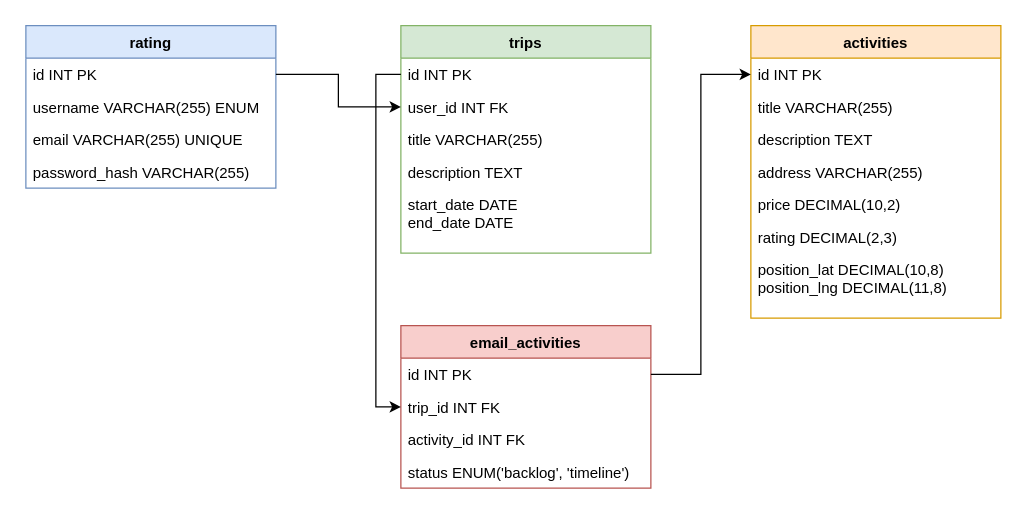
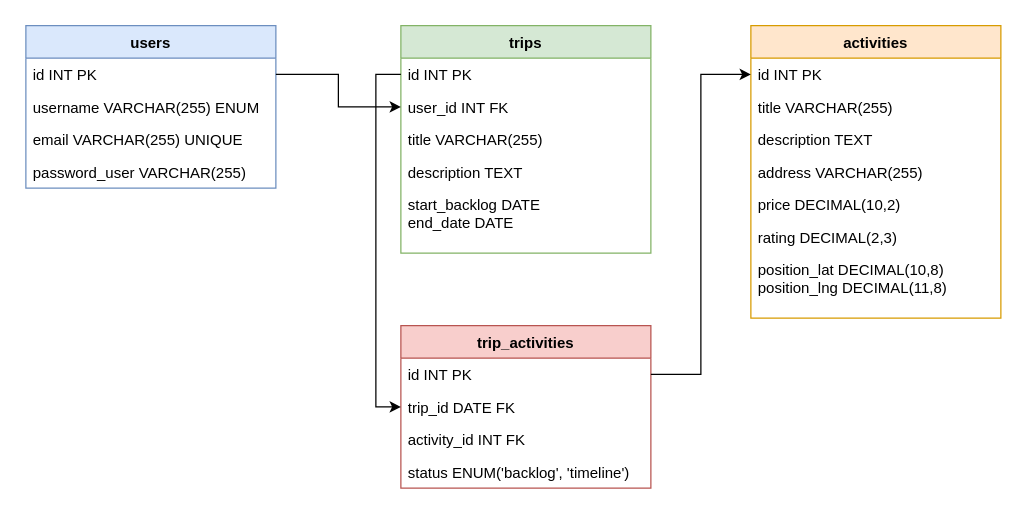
- <mxCell id="2" value="rating" style="swimlane;fontStyle=1;align=center;verticalAlign=top;childLayout=stackLayout;horizontal=1;startSize=26;horizontalStack=0;resizeParent=1;resizeParentMax=0;resizeLast=0;collapsible=1;marginBottom=0;fillColor=#dae8fc;strokeColor=#6c8ebf;" parent="1" vertex="1"><mxGeometry x="20" y="20" width="200" height="130" as="geometry" /></mxCell>
+ <mxCell id="2" value="users" style="swimlane;fontStyle=1;align=center;verticalAlign=top;childLayout=stackLayout;horizontal=1;startSize=26;horizontalStack=0;resizeParent=1;resizeParentMax=0;resizeLast=0;collapsible=1;marginBottom=0;fillColor=#dae8fc;strokeColor=#6c8ebf;" parent="1" vertex="1"><mxGeometry x="20" y="20" width="200" height="130" as="geometry" /></mxCell>
- <mxCell id="6" value="password_hash VARCHAR(255)" style="text;strokeColor=none;fillColor=none;align=left;verticalAlign=top;spacingLeft=4;spacingRight=4;overflow=hidden;rotatable=0;points=[[0,0.5],[1,0.5]];portConstraint=eastwest;" parent="2" vertex="1"><mxGeometry y="104" width="200" height="26" as="geometry" /></mxCell>
+ <mxCell id="6" value="password_user VARCHAR(255)" style="text;strokeColor=none;fillColor=none;align=left;verticalAlign=top;spacingLeft=4;spacingRight=4;overflow=hidden;rotatable=0;points=[[0,0.5],[1,0.5]];portConstraint=eastwest;" parent="2" vertex="1"><mxGeometry y="104" width="200" height="26" as="geometry" /></mxCell>
- <mxCell id="12" value="start_date DATE&#10;end_date DATE" style="text;strokeColor=none;fillColor=none;align=left;verticalAlign=top;spacingLeft=4;spacingRight=4;overflow=hidden;rotatable=0;points=[[0,0.5],[1,0.5]];portConstraint=eastwest;" parent="7" vertex="1"><mxGeometry y="130" width="200" height="52" as="geometry" /></mxCell>
+ <mxCell id="12" value="start_backlog DATE&#10;end_date DATE" style="text;strokeColor=none;fillColor=none;align=left;verticalAlign=top;spacingLeft=4;spacingRight=4;overflow=hidden;rotatable=0;points=[[0,0.5],[1,0.5]];portConstraint=eastwest;" parent="7" vertex="1"><mxGeometry y="130" width="200" height="52" as="geometry" /></mxCell>
- <mxCell id="21" value="email_activities" style="swimlane;fontStyle=1;align=center;verticalAlign=top;childLayout=stackLayout;horizontal=1;startSize=26;horizontalStack=0;resizeParent=1;resizeParentMax=0;resizeLast=0;collapsible=1;marginBottom=0;fillColor=#f8cecc;strokeColor=#b85450;" parent="1" vertex="1"><mxGeometry x="320" y="260" width="200" height="130" as="geometry" /></mxCell>
+ <mxCell id="21" value="trip_activities" style="swimlane;fontStyle=1;align=center;verticalAlign=top;childLayout=stackLayout;horizontal=1;startSize=26;horizontalStack=0;resizeParent=1;resizeParentMax=0;resizeLast=0;collapsible=1;marginBottom=0;fillColor=#f8cecc;strokeColor=#b85450;" parent="1" vertex="1"><mxGeometry x="320" y="260" width="200" height="130" as="geometry" /></mxCell>
- <mxCell id="23" value="trip_id INT FK" style="text;strokeColor=none;fillColor=none;align=left;verticalAlign=top;spacingLeft=4;spacingRight=4;overflow=hidden;rotatable=0;points=[[0,0.5],[1,0.5]];portConstraint=eastwest;" parent="21" vertex="1"><mxGeometry y="52" width="200" height="26" as="geometry" /></mxCell>
+ <mxCell id="23" value="trip_id DATE FK" style="text;strokeColor=none;fillColor=none;align=left;verticalAlign=top;spacingLeft=4;spacingRight=4;overflow=hidden;rotatable=0;points=[[0,0.5],[1,0.5]];portConstraint=eastwest;" parent="21" vertex="1"><mxGeometry y="52" width="200" height="26" as="geometry" /></mxCell>
